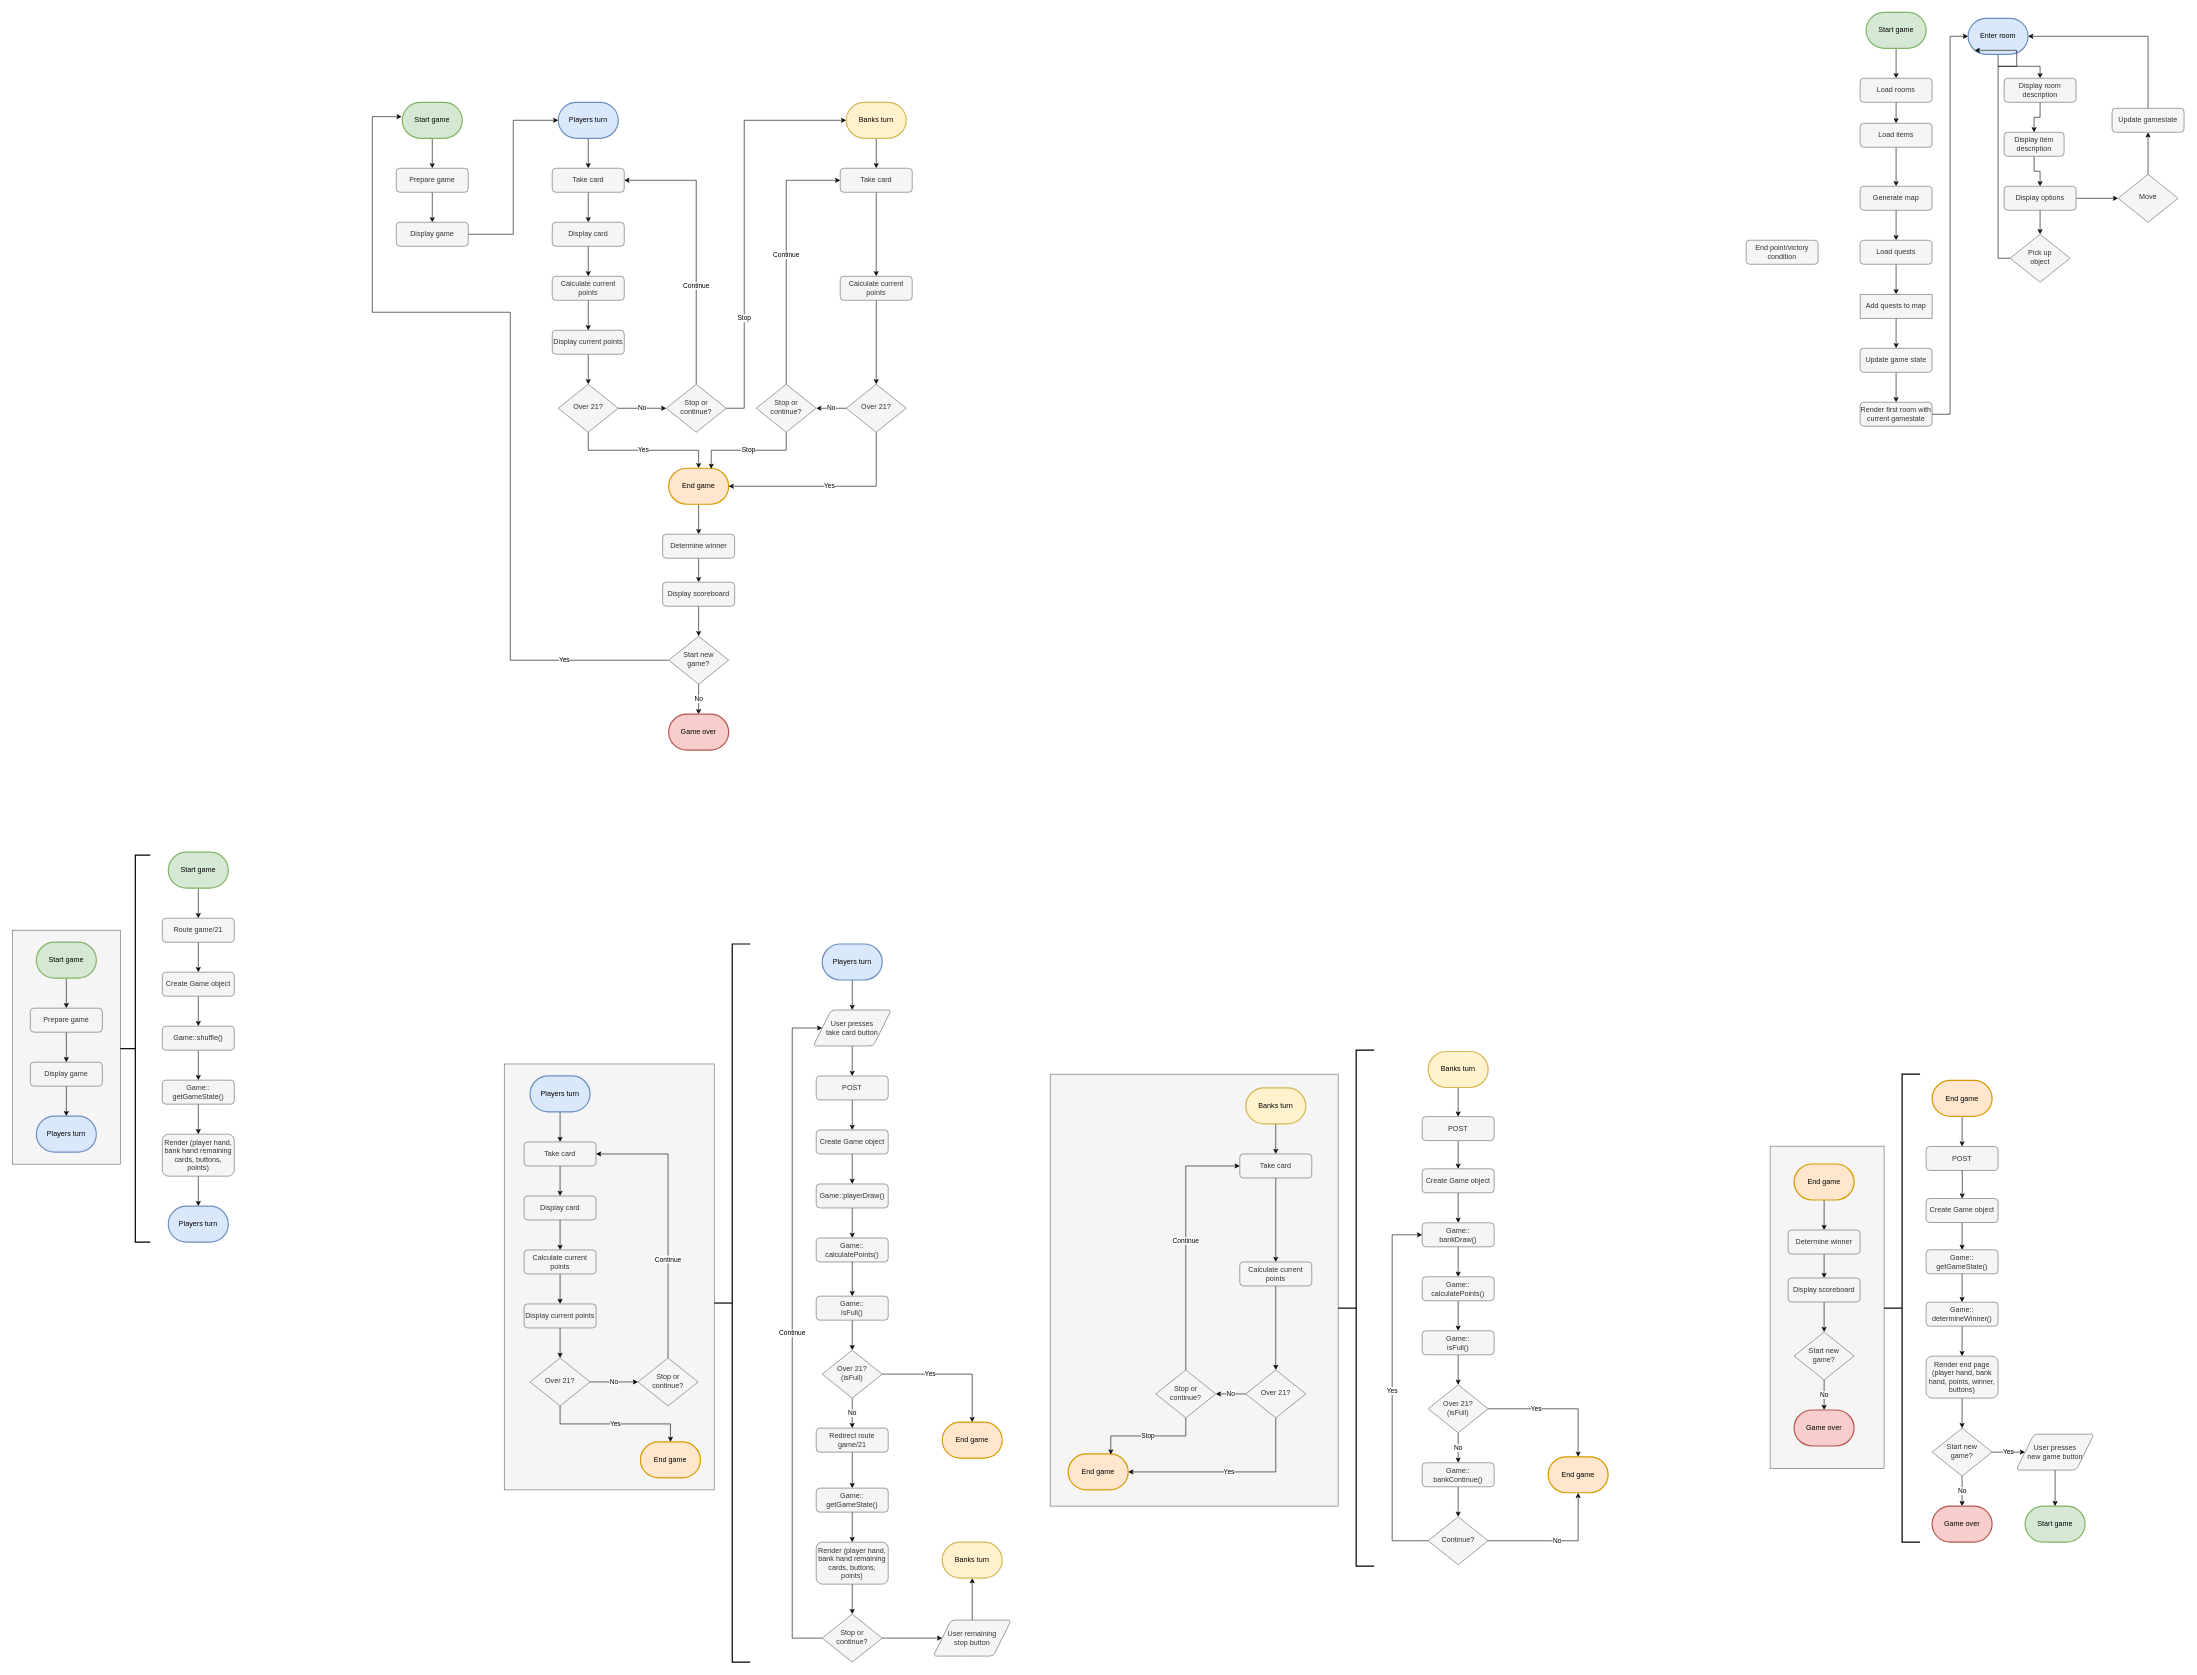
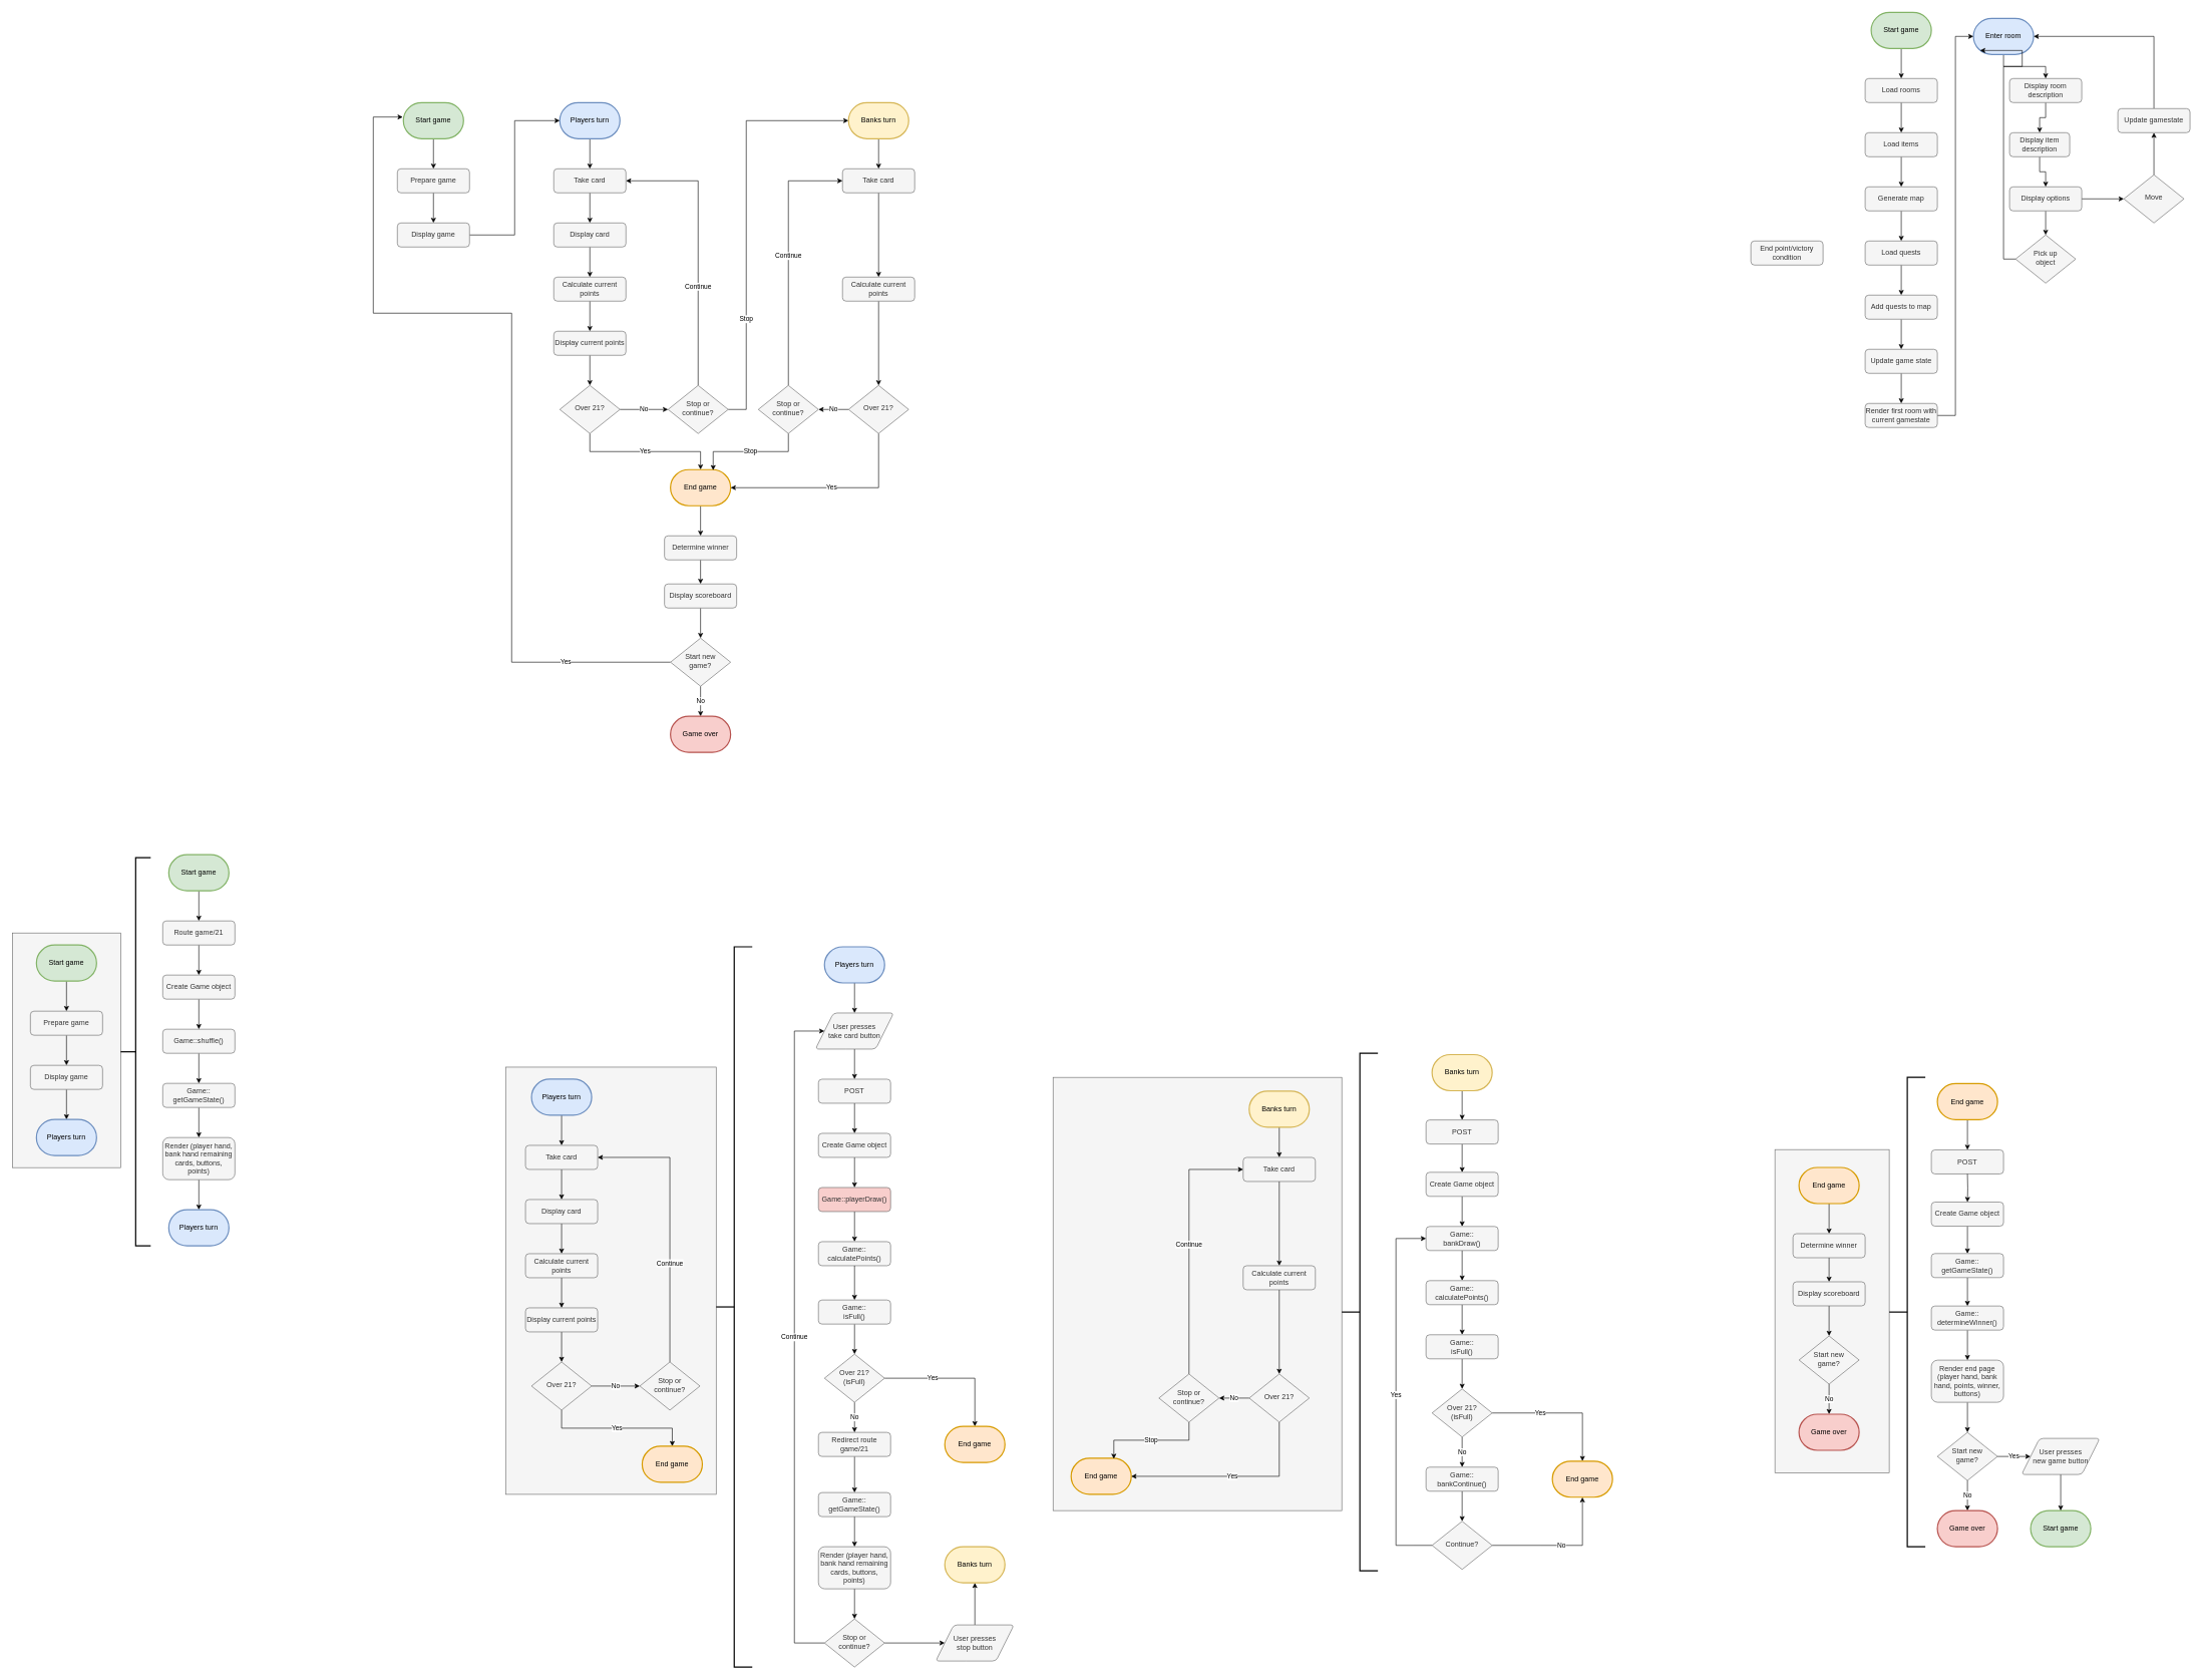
- <mxCell id="187" value="Load items" style="rounded=1;whiteSpace=wrap;html=1;fontSize=12;glass=0;strokeWidth=1;shadow=0;fillColor=#f5f5f5;fontColor=#333333;strokeColor=#666666;" vertex="1" parent="1"><mxGeometry x="3100" y="205" width="120" height="40" as="geometry" /></mxCell>
+ <mxCell id="187" value="Load items" style="rounded=1;whiteSpace=wrap;html=1;fontSize=12;glass=0;strokeWidth=1;shadow=0;fillColor=#f5f5f5;fontColor=#333333;strokeColor=#666666;" vertex="1" parent="1"><mxGeometry x="3100" y="220" width="120" height="40" as="geometry" /></mxCell>
- <mxCell id="199" value="Add quests to map" style="whiteSpace=wrap;html=1;fontSize=12;glass=0;strokeWidth=1;shadow=0;fillColor=#f5f5f5;fontColor=#333333;strokeColor=#666666;rounded=0;" vertex="1" parent="1"><mxGeometry x="3100" y="490" width="120" height="40" as="geometry" /></mxCell>
+ <mxCell id="199" value="Add quests to map" style="rounded=1;whiteSpace=wrap;html=1;fontSize=12;glass=0;strokeWidth=1;shadow=0;fillColor=#f5f5f5;fontColor=#333333;strokeColor=#666666;" vertex="1" parent="1"><mxGeometry x="3100" y="490" width="120" height="40" as="geometry" /></mxCell>
- <mxCell id="93" value="Game::playerDraw()" style="rounded=1;whiteSpace=wrap;html=1;fontSize=12;glass=0;strokeWidth=1;shadow=0;fillColor=#f5f5f5;fontColor=#333333;strokeColor=#666666;" parent="1" vertex="1"><mxGeometry x="1360" y="1973" width="120" height="40" as="geometry" /></mxCell>
+ <mxCell id="93" value="Game::playerDraw()" style="rounded=1;whiteSpace=wrap;html=1;fontSize=12;glass=0;strokeWidth=1;shadow=0;fillColor=#f8cecc;fontColor=#333333;strokeColor=#666666;" parent="1" vertex="1"><mxGeometry x="1360" y="1973" width="120" height="40" as="geometry" /></mxCell>
- <mxCell id="116" value="User remaining &lt;br&gt;stop button" style="shape=parallelogram;html=1;strokeWidth=1;perimeter=parallelogramPerimeter;whiteSpace=wrap;rounded=1;arcSize=12;size=0.23;fillColor=#f5f5f5;fontColor=#333333;strokeColor=#666666;" parent="1" vertex="1"><mxGeometry x="1555" y="2700" width="130" height="60" as="geometry" /></mxCell>
+ <mxCell id="116" value="User presses &lt;br&gt;stop button" style="shape=parallelogram;html=1;strokeWidth=1;perimeter=parallelogramPerimeter;whiteSpace=wrap;rounded=1;arcSize=12;size=0.23;fillColor=#f5f5f5;fontColor=#333333;strokeColor=#666666;" parent="1" vertex="1"><mxGeometry x="1555" y="2700" width="130" height="60" as="geometry" /></mxCell>
